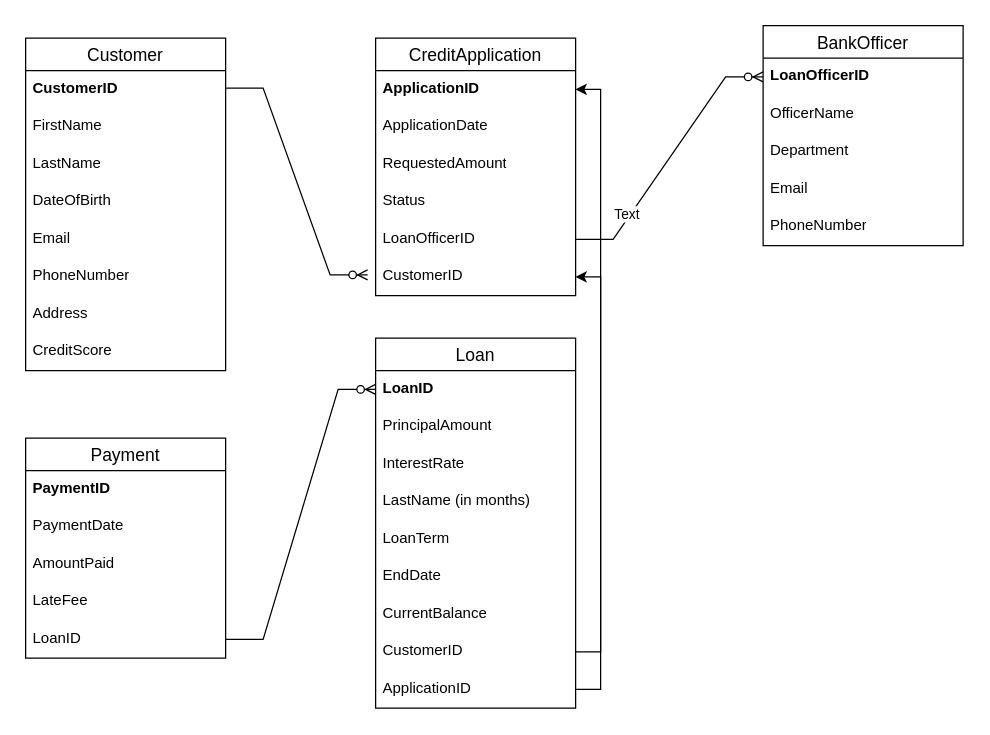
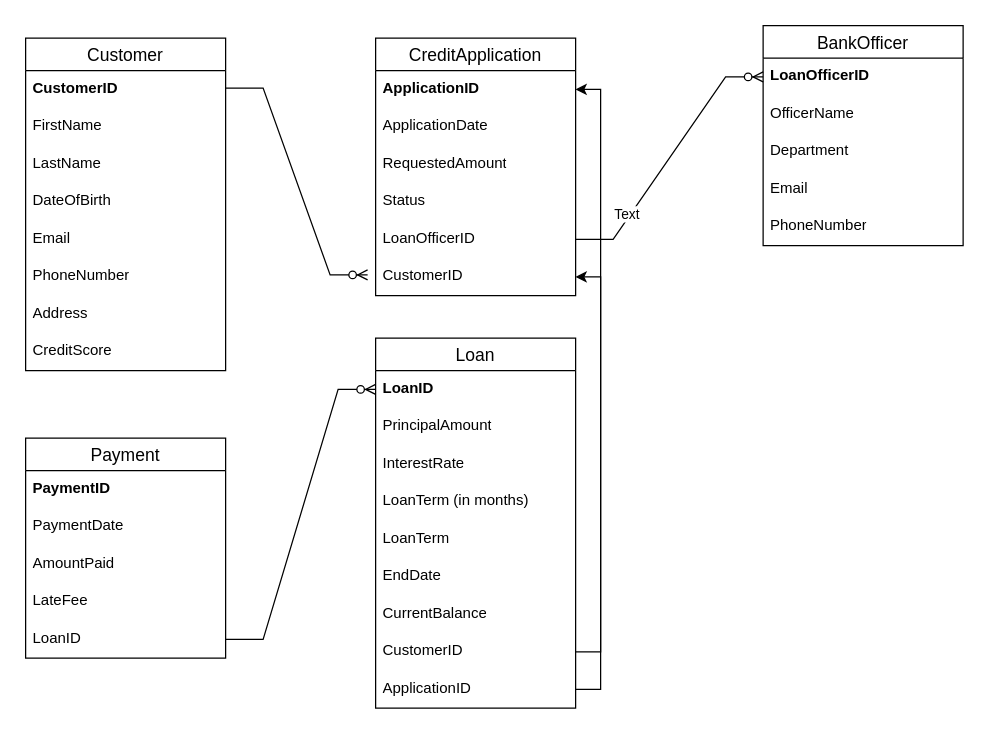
- <mxCell id="22" value="LastName (in months)" style="text;strokeColor=none;fillColor=none;spacingLeft=4;spacingRight=4;overflow=hidden;rotatable=0;points=[[0,0.5],[1,0.5]];portConstraint=eastwest;fontSize=12;whiteSpace=wrap;html=1;" vertex="1" parent="18"><mxGeometry y="116" width="160" height="30" as="geometry" /></mxCell>
+ <mxCell id="22" value="LoanTerm (in months)" style="text;strokeColor=none;fillColor=none;spacingLeft=4;spacingRight=4;overflow=hidden;rotatable=0;points=[[0,0.5],[1,0.5]];portConstraint=eastwest;fontSize=12;whiteSpace=wrap;html=1;" vertex="1" parent="18"><mxGeometry y="116" width="160" height="30" as="geometry" /></mxCell>
